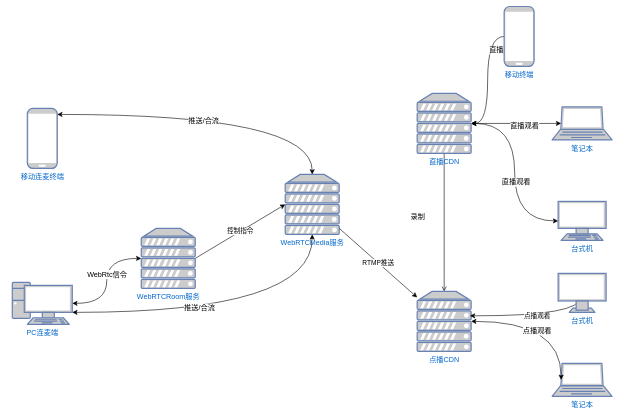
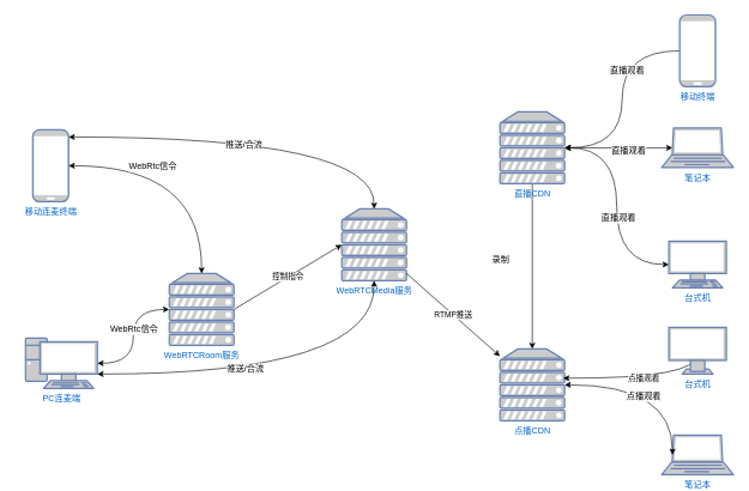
- <mxCell id="22" value="移动终端" style="fontColor=#0066CC;verticalAlign=top;verticalLabelPosition=bottom;labelPosition=center;align=center;html=1;outlineConnect=0;fillColor=#CCCCCC;strokeColor=#6881B3;gradientColor=none;gradientDirection=north;strokeWidth=2;shape=mxgraph.networks.mobile;" parent="1" vertex="1"><mxGeometry x="840" y="10" width="50" height="100" as="geometry" /></mxCell>
+ <mxCell id="22" value="移动终端" style="fontColor=#0066CC;verticalAlign=top;verticalLabelPosition=bottom;labelPosition=center;align=center;html=1;outlineConnect=0;fillColor=#CCCCCC;strokeColor=#6881B3;gradientColor=none;gradientDirection=north;strokeWidth=2;shape=mxgraph.networks.mobile;" parent="1" vertex="1"><mxGeometry x="945" y="20" width="50" height="100" as="geometry" /></mxCell>
+ <mxCell id="5" value="" style="endArrow=classic;startArrow=classic;html=1;edgeStyle=orthogonalEdgeStyle;curved=1;" parent="1" source="2" target="4" edge="1"><mxGeometry width="50" height="50" relative="1" as="geometry"><mxPoint x="85" y="270" as="sourcePoint" /><mxPoint x="135" y="220" as="targetPoint" /></mxGeometry></mxCell>
+ <mxCell id="6" value="WebRtc信令" style="text;html=1;align=center;verticalAlign=middle;resizable=0;points=[];labelBackgroundColor=#ffffff;" parent="5" vertex="1" connectable="0"><mxGeometry x="-0.192" relative="1" as="geometry"><mxPoint x="-19" as="offset" /></mxGeometry></mxCell>
- <mxCell id="14" value="" style="edgeStyle=orthogonalEdgeStyle;curved=1;rounded=0;orthogonalLoop=1;jettySize=auto;html=1;endArrow=open;" parent="1" source="16" target="17" edge="1"><mxGeometry relative="1" as="geometry" /></mxCell>
+ <mxCell id="14" value="" style="edgeStyle=orthogonalEdgeStyle;curved=1;rounded=0;orthogonalLoop=1;jettySize=auto;html=1;" parent="1" source="16" target="17" edge="1"><mxGeometry relative="1" as="geometry" /></mxCell>
- <mxCell id="3" value="PC连麦端" style="fontColor=#0066CC;verticalAlign=top;verticalLabelPosition=bottom;labelPosition=center;align=center;html=1;outlineConnect=0;fillColor=#CCCCCC;strokeColor=#6881B3;gradientColor=none;gradientDirection=north;strokeWidth=2;shape=mxgraph.networks.pc;" parent="1" vertex="1"><mxGeometry x="20" y="470" width="100" height="70" as="geometry" /></mxCell>
+ <mxCell id="3" value="PC连麦端" style="fontColor=#0066CC;verticalAlign=top;verticalLabelPosition=bottom;labelPosition=center;align=center;html=1;outlineConnect=0;fillColor=#CCCCCC;strokeColor=#6881B3;gradientColor=none;gradientDirection=north;strokeWidth=2;shape=mxgraph.networks.pc;" parent="1" vertex="1"><mxGeometry x="35" y="470" width="100" height="70" as="geometry" /></mxCell>
